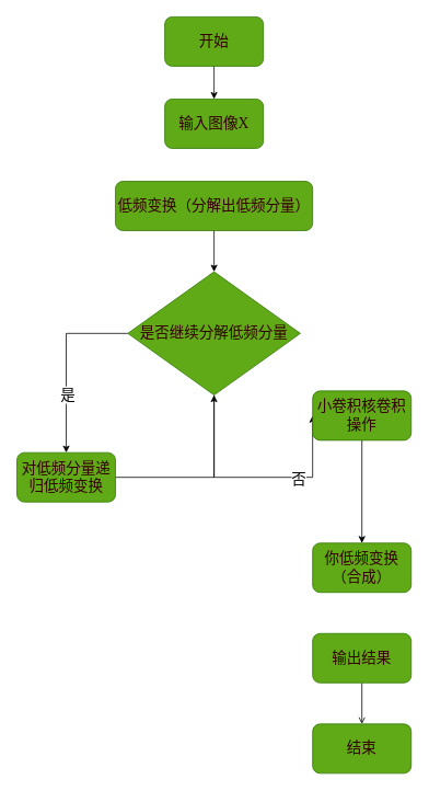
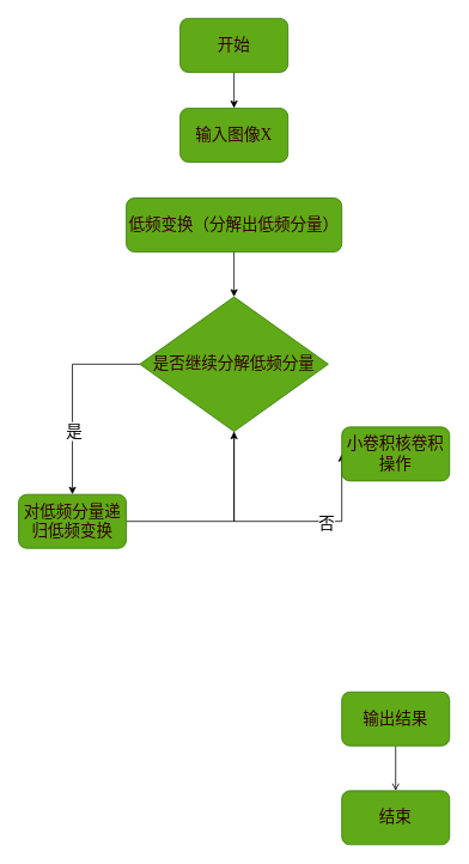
- <mxCell id="14" style="edgeStyle=orthogonalEdgeStyle;rounded=0;orthogonalLoop=1;jettySize=auto;html=1;" edge="1" parent="1" source="15" target="16"><mxGeometry relative="1" as="geometry" /></mxCell>
- <mxCell id="16" value="&lt;font style=&quot;font-size: 18px; color: rgb(51, 0, 0);&quot; face=&quot;Times New Roman&quot;&gt;你低频变换（合成）&lt;/font&gt;" style="rounded=1;whiteSpace=wrap;html=1;fillColor=#60a917;strokeColor=#2D7600;fontColor=#ffffff;" vertex="1" parent="1"><mxGeometry x="380" y="660" width="120" height="60" as="geometry" /></mxCell>
